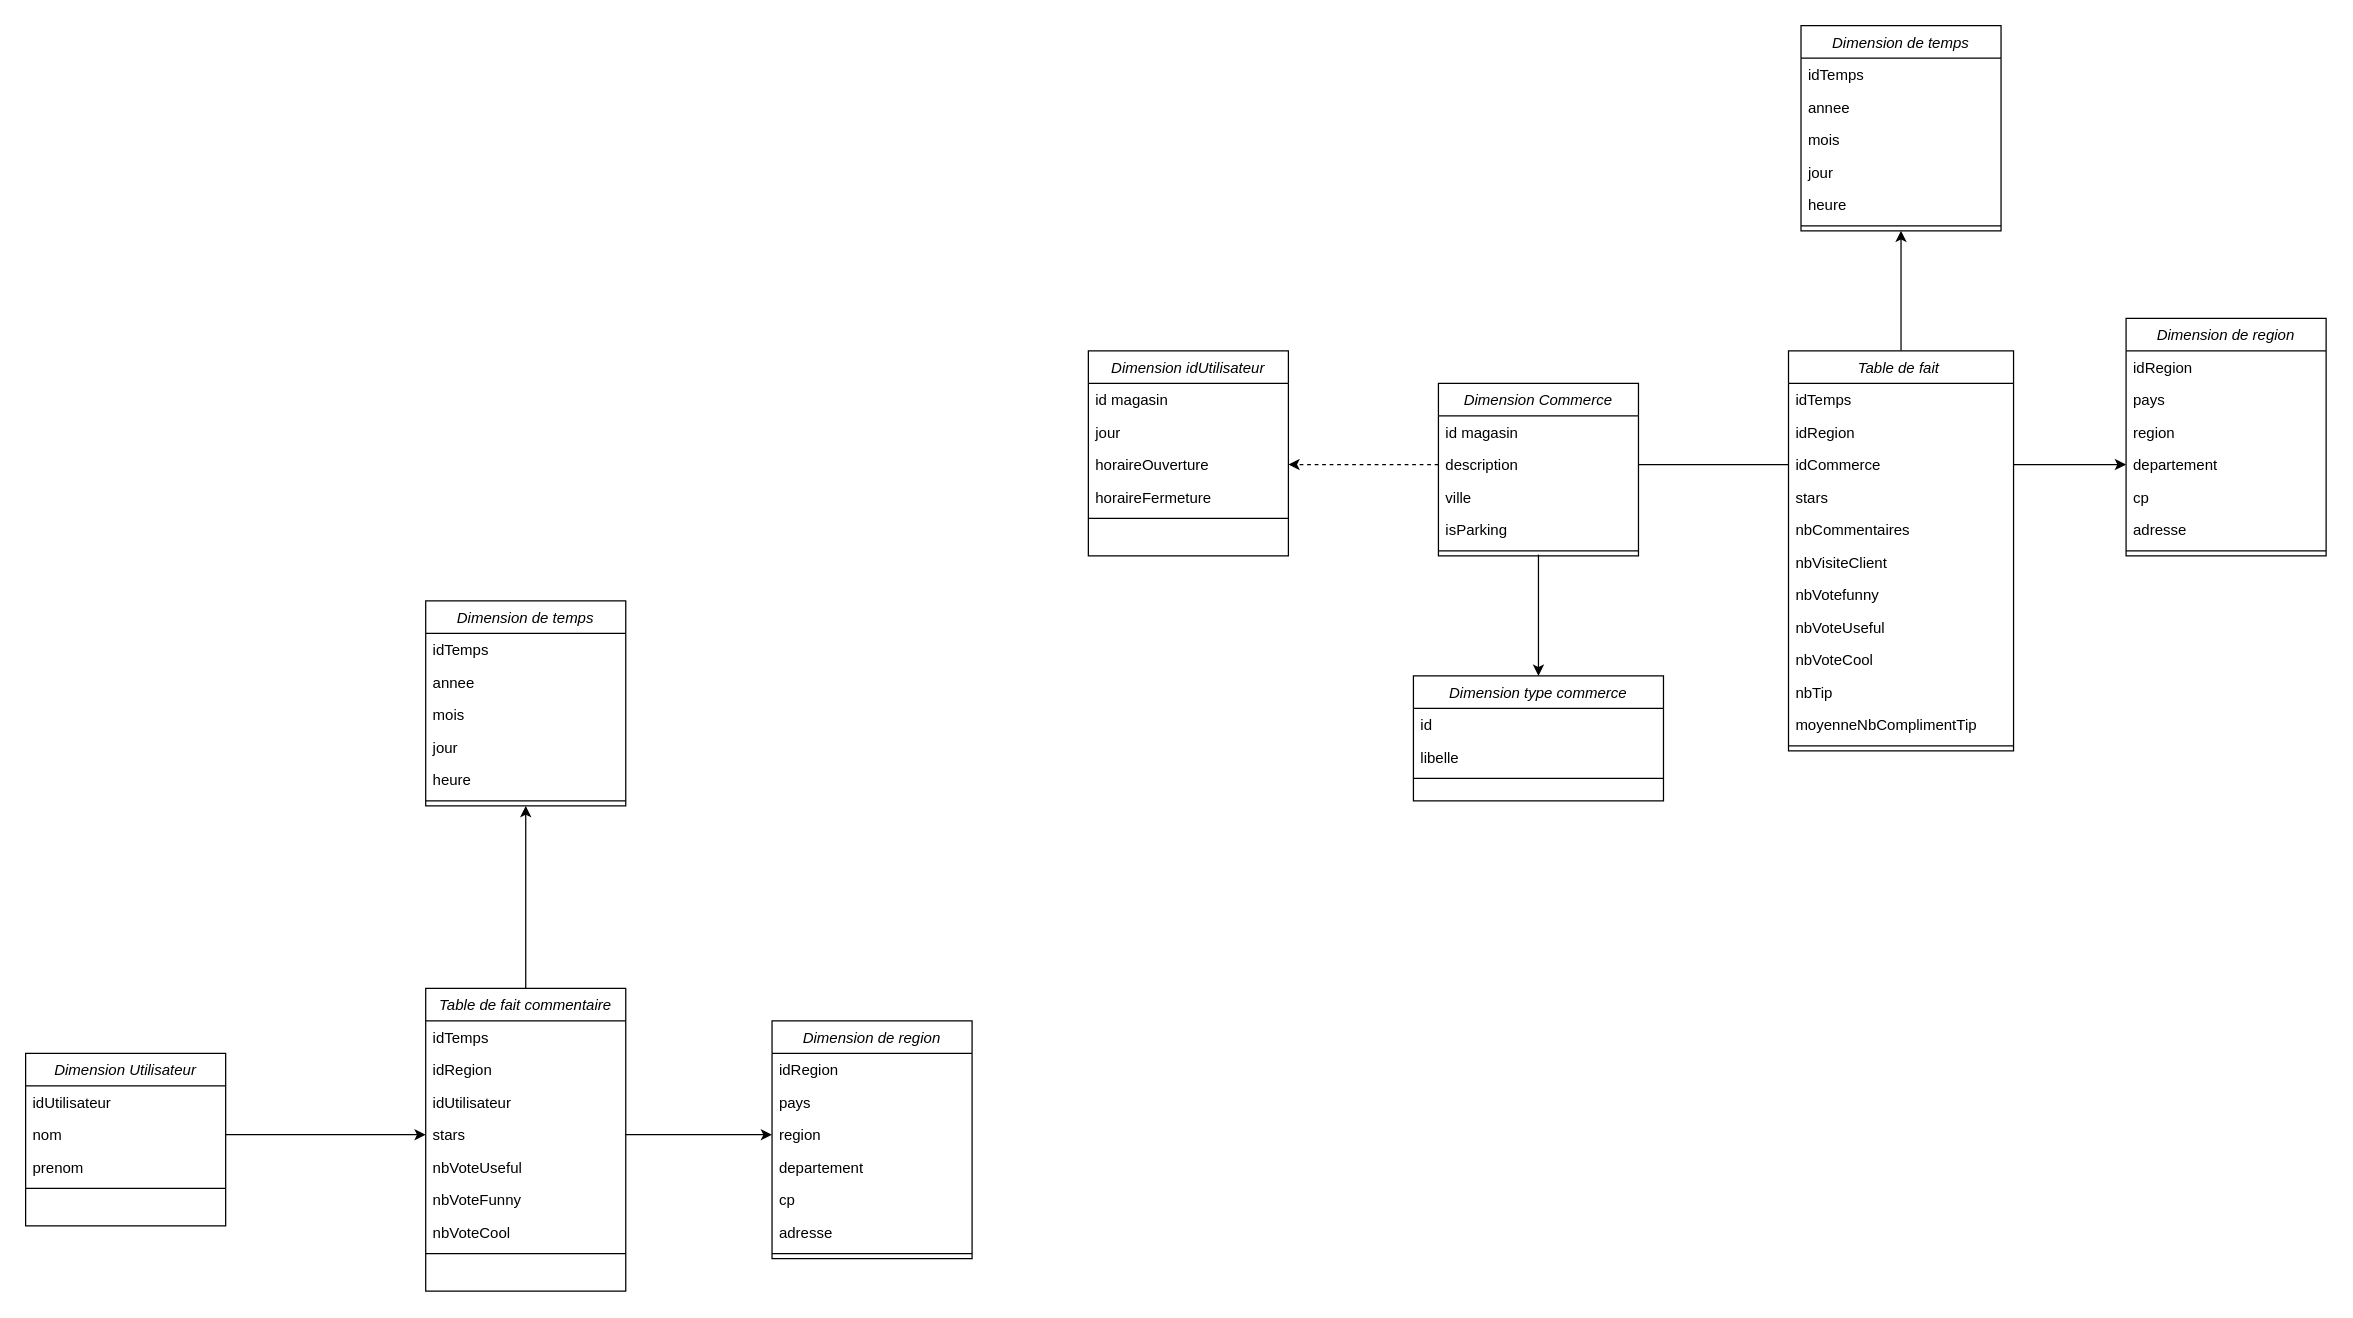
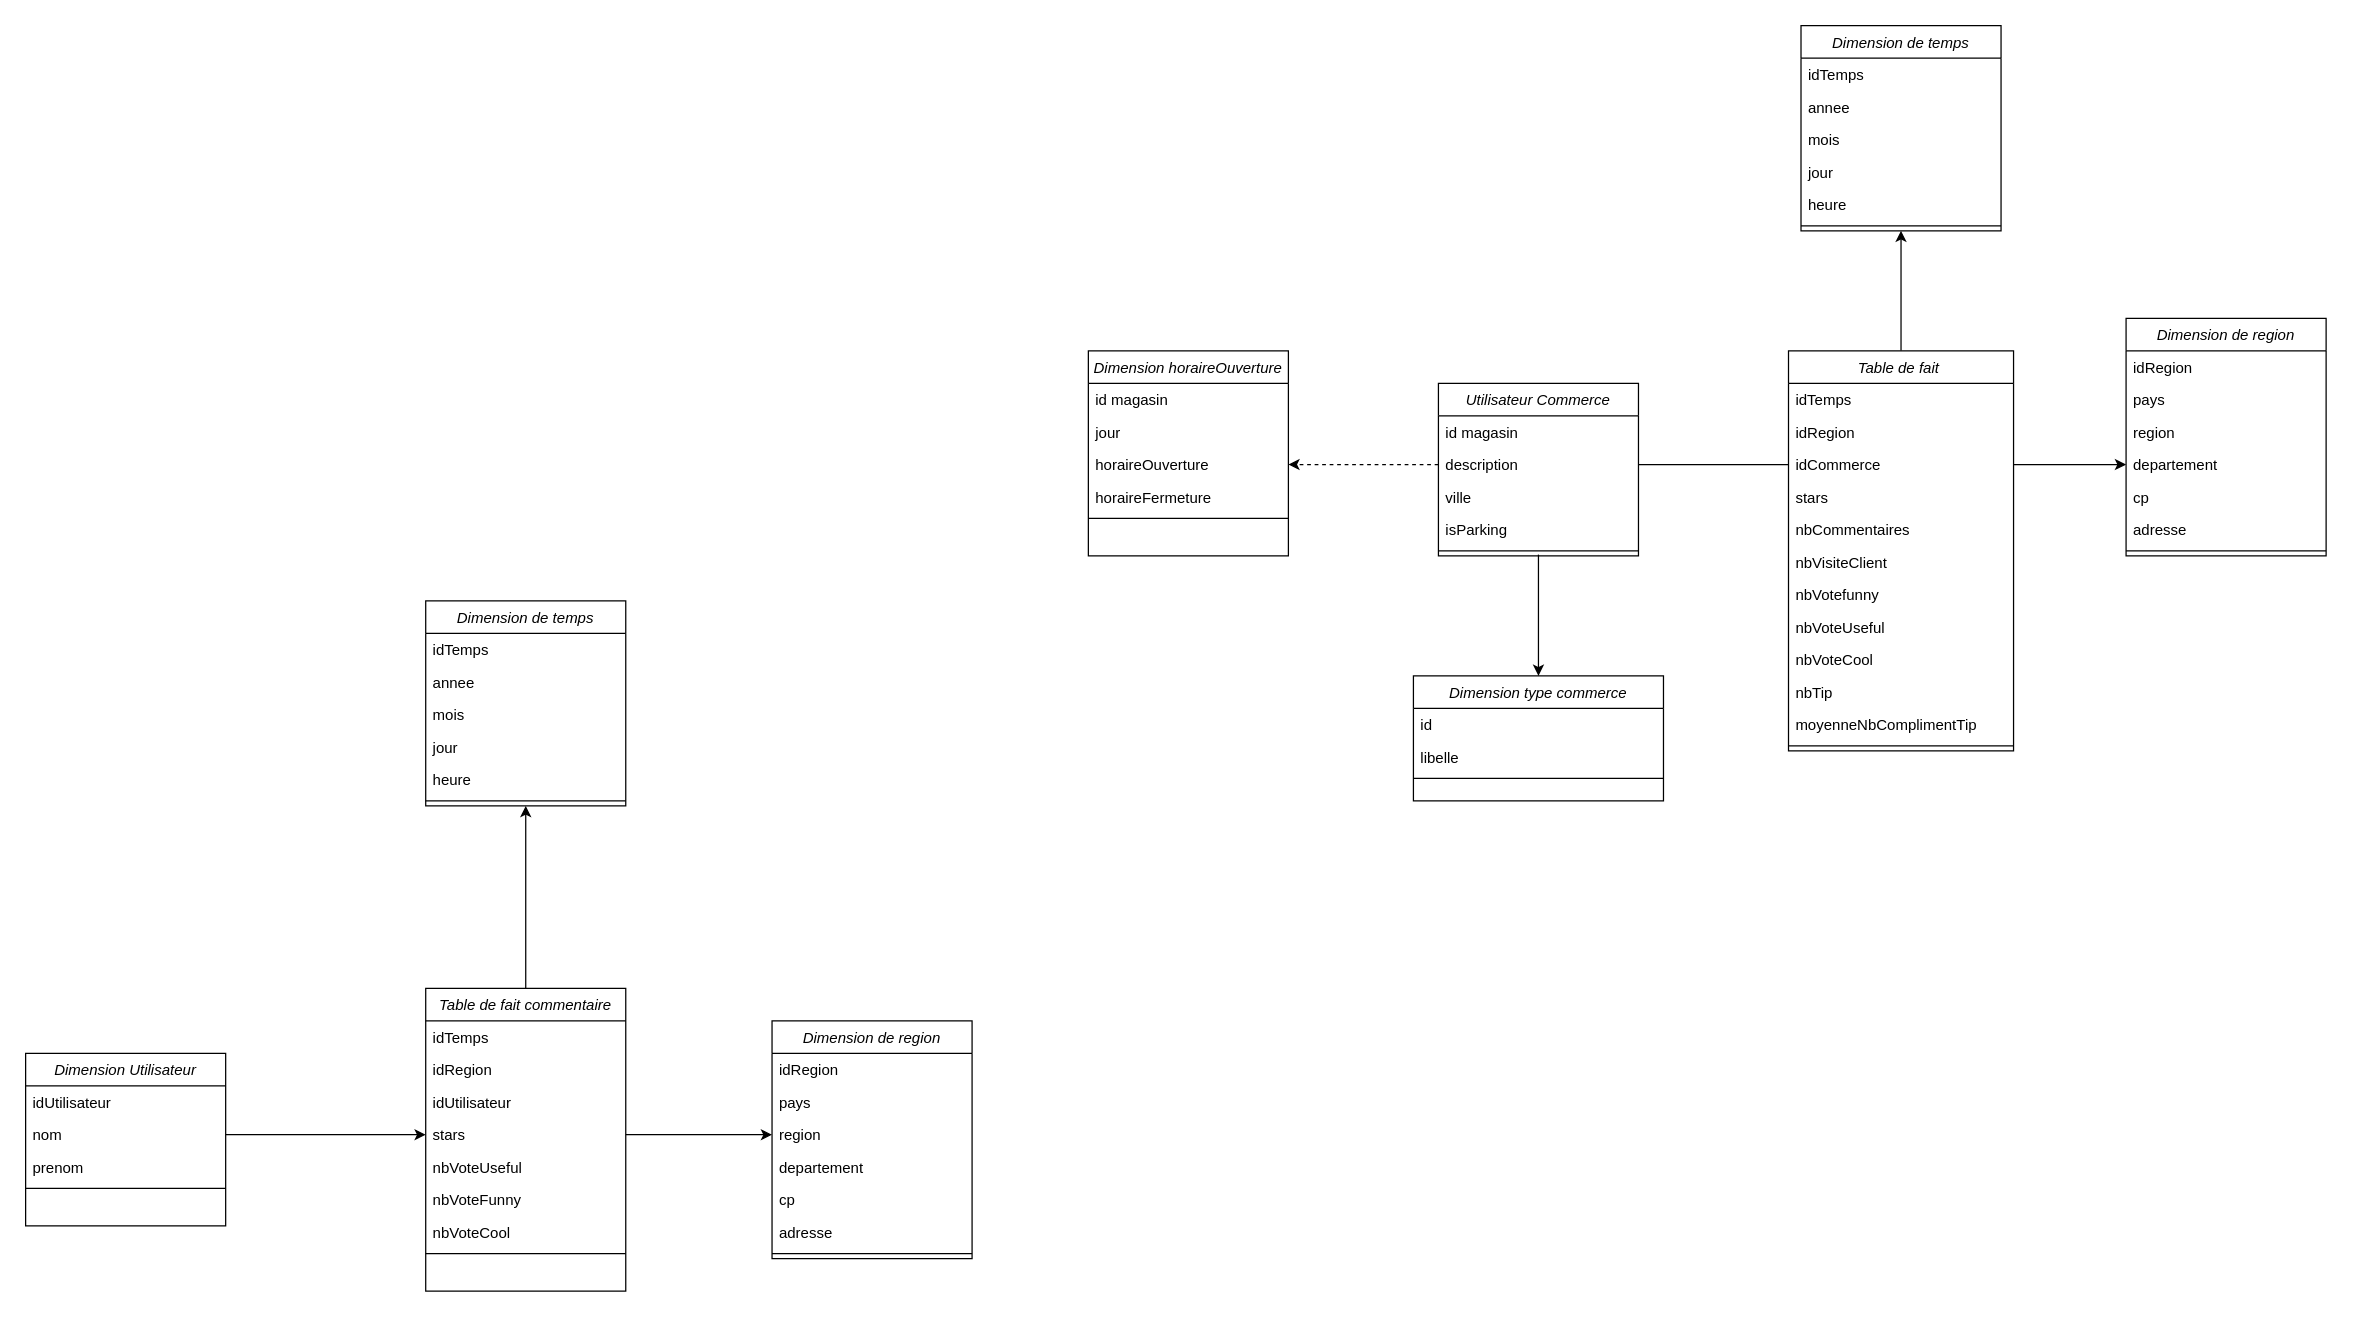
- <mxCell id="38" value="Dimension idUtilisateur" style="swimlane;fontStyle=2;align=center;verticalAlign=top;childLayout=stackLayout;horizontal=1;startSize=26;horizontalStack=0;resizeParent=1;resizeLast=0;collapsible=1;marginBottom=0;rounded=0;shadow=0;strokeWidth=1;" parent="1" vertex="1"><mxGeometry x="870" y="280" width="160" height="164" as="geometry"><mxRectangle x="230" y="140" width="160" height="26" as="alternateBounds" /></mxGeometry></mxCell>
+ <mxCell id="38" value="Dimension horaireOuverture" style="swimlane;fontStyle=2;align=center;verticalAlign=top;childLayout=stackLayout;horizontal=1;startSize=26;horizontalStack=0;resizeParent=1;resizeLast=0;collapsible=1;marginBottom=0;rounded=0;shadow=0;strokeWidth=1;" parent="1" vertex="1"><mxGeometry x="870" y="280" width="160" height="164" as="geometry"><mxRectangle x="230" y="140" width="160" height="26" as="alternateBounds" /></mxGeometry></mxCell>
- <mxCell id="31" value="Dimension Commerce" style="swimlane;fontStyle=2;align=center;verticalAlign=top;childLayout=stackLayout;horizontal=1;startSize=26;horizontalStack=0;resizeParent=1;resizeLast=0;collapsible=1;marginBottom=0;rounded=0;shadow=0;strokeWidth=1;" parent="1" vertex="1"><mxGeometry x="1150" y="306" width="160" height="138" as="geometry"><mxRectangle x="230" y="140" width="160" height="26" as="alternateBounds" /></mxGeometry></mxCell>
+ <mxCell id="31" value="Utilisateur Commerce" style="swimlane;fontStyle=2;align=center;verticalAlign=top;childLayout=stackLayout;horizontal=1;startSize=26;horizontalStack=0;resizeParent=1;resizeLast=0;collapsible=1;marginBottom=0;rounded=0;shadow=0;strokeWidth=1;" parent="1" vertex="1"><mxGeometry x="1150" y="306" width="160" height="138" as="geometry"><mxRectangle x="230" y="140" width="160" height="26" as="alternateBounds" /></mxGeometry></mxCell>
